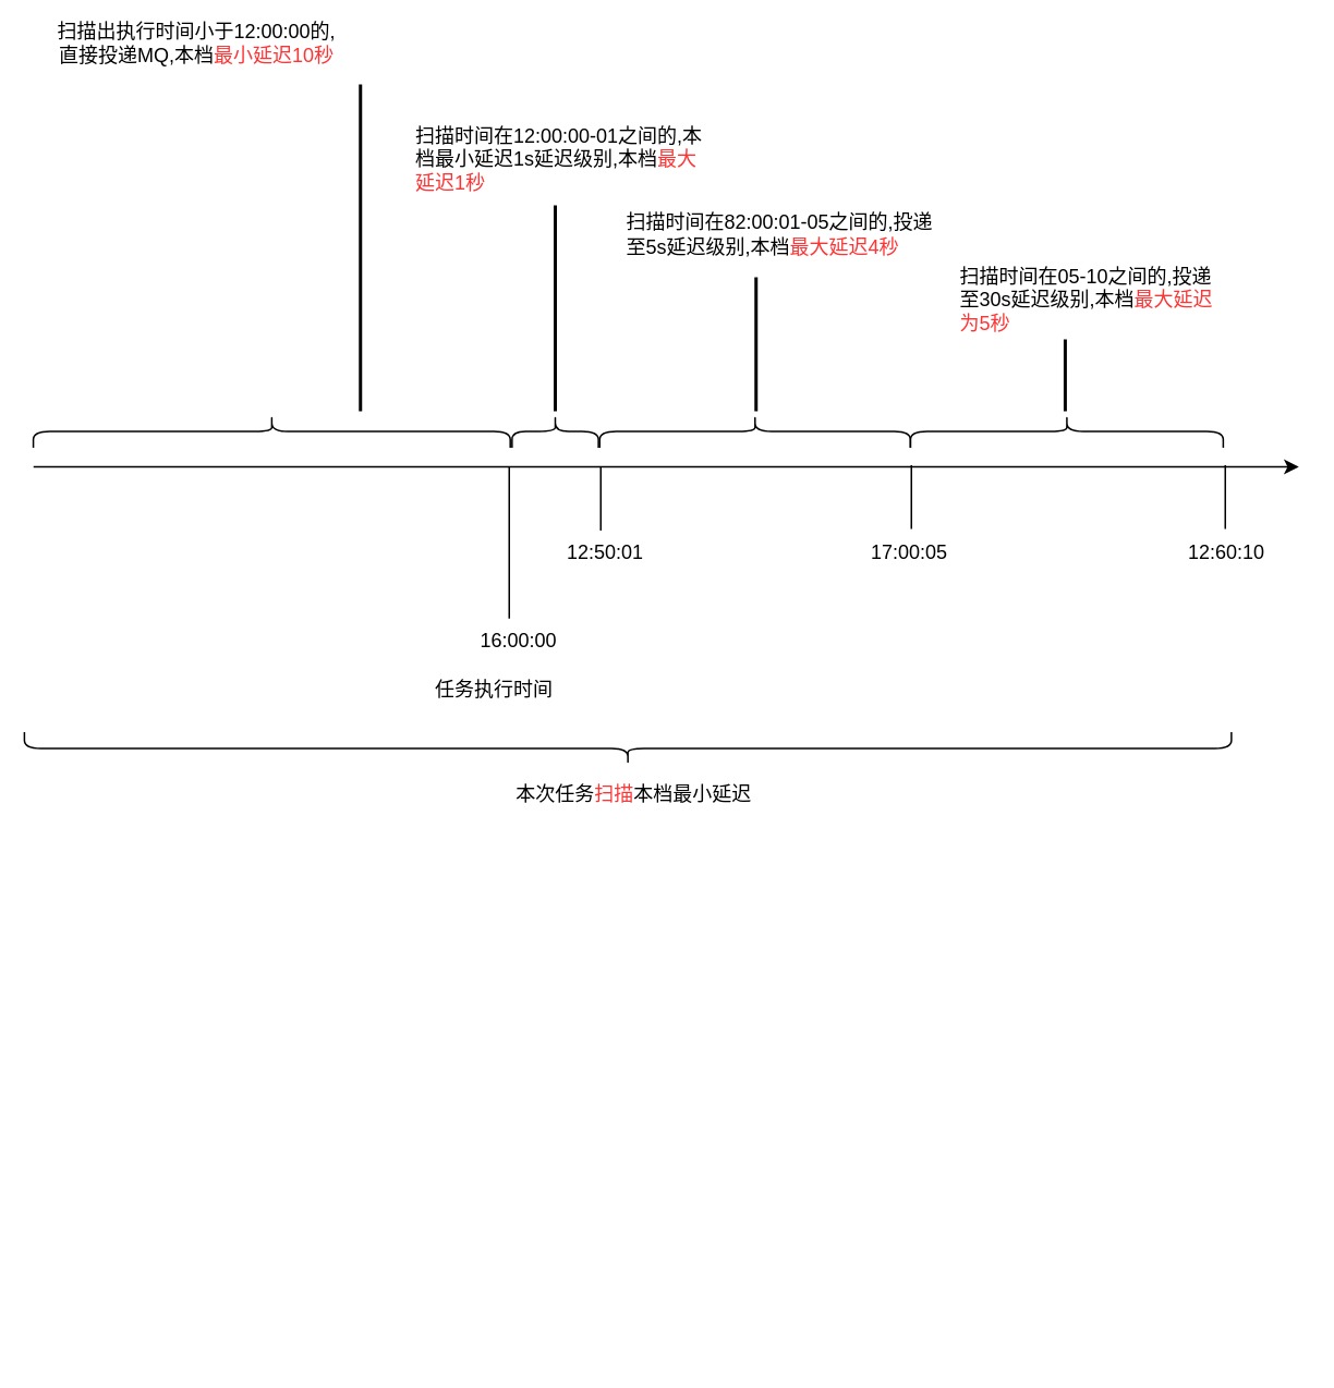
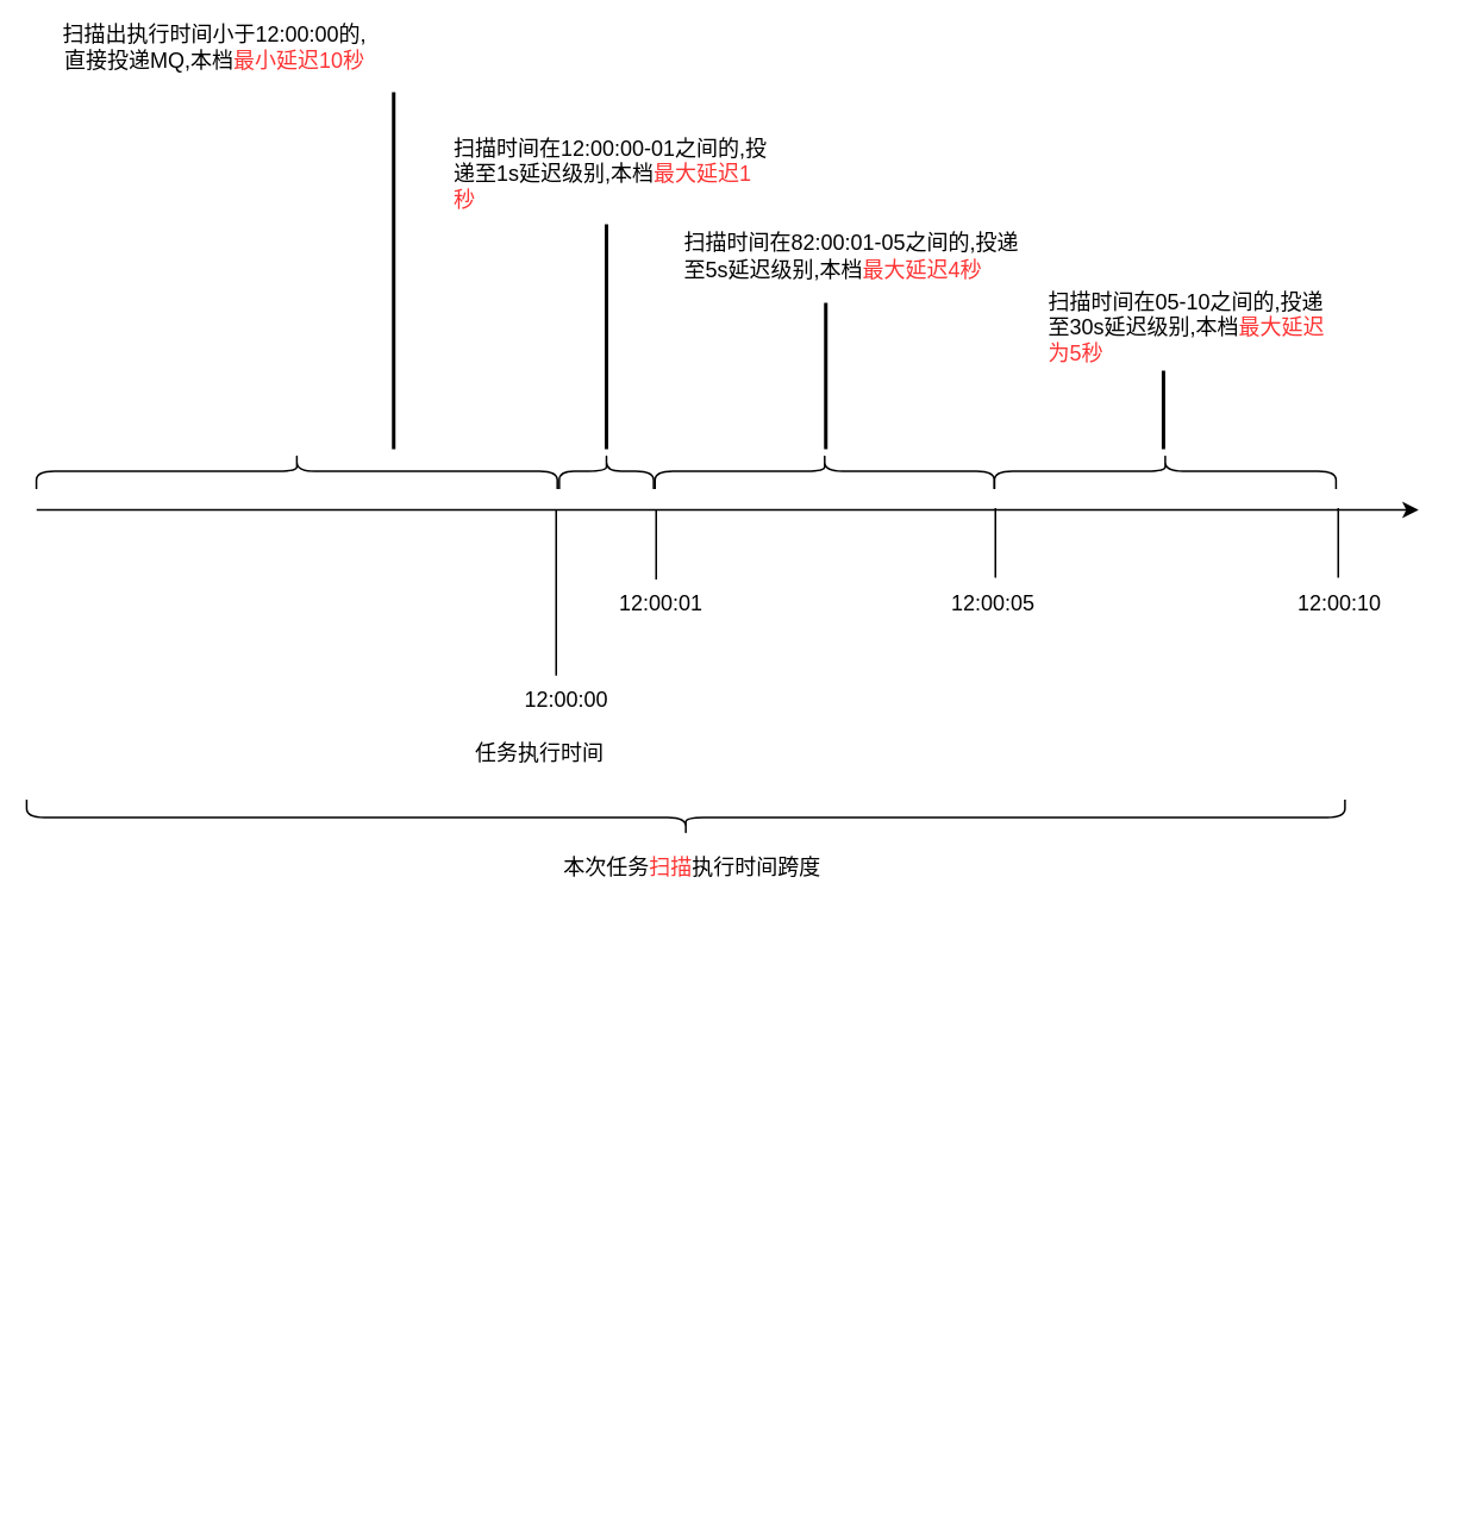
- <mxCell id="17" value="扫描时间在12:00:00-01之间的,本档最小延迟1s延迟级别,本档&lt;font color=&quot;#ff3333&quot;&gt;最大延迟1秒&lt;/font&gt;" style="text;html=1;strokeColor=none;fillColor=none;align=left;verticalAlign=middle;whiteSpace=wrap;rounded=0;" vertex="1" parent="1"><mxGeometry x="252.16" y="75" width="178.84" height="44" as="geometry" /></mxCell>
+ <mxCell id="17" value="扫描时间在12:00:00-01之间的,投递至1s延迟级别,本档&lt;font color=&quot;#ff3333&quot;&gt;最大延迟1秒&lt;/font&gt;" style="text;html=1;strokeColor=none;fillColor=none;align=left;verticalAlign=middle;whiteSpace=wrap;rounded=0;" vertex="1" parent="1"><mxGeometry x="252.16" y="75" width="178.84" height="44" as="geometry" /></mxCell>
- <mxCell id="15" value="12:50:01" style="text;html=1;strokeColor=none;fillColor=none;align=center;verticalAlign=middle;whiteSpace=wrap;rounded=0;" vertex="1" parent="1"><mxGeometry x="350.25" y="328" width="40" height="20" as="geometry" /></mxCell>
+ <mxCell id="15" value="12:00:01" style="text;html=1;strokeColor=none;fillColor=none;align=center;verticalAlign=middle;whiteSpace=wrap;rounded=0;" vertex="1" parent="1"><mxGeometry x="350.25" y="328" width="40" height="20" as="geometry" /></mxCell>
- <mxCell id="7" value="17:00:05" style="text;html=1;strokeColor=none;fillColor=none;align=center;verticalAlign=middle;whiteSpace=wrap;rounded=0;" vertex="1" parent="1"><mxGeometry x="536" y="328" width="40" height="20" as="geometry" /></mxCell>
+ <mxCell id="7" value="12:00:05" style="text;html=1;strokeColor=none;fillColor=none;align=center;verticalAlign=middle;whiteSpace=wrap;rounded=0;" vertex="1" parent="1"><mxGeometry x="536" y="328" width="40" height="20" as="geometry" /></mxCell>
- <mxCell id="8" value="12:60:10" style="text;html=1;strokeColor=none;fillColor=none;align=center;verticalAlign=middle;whiteSpace=wrap;rounded=0;" vertex="1" parent="1"><mxGeometry x="730" y="328" width="40" height="20" as="geometry" /></mxCell>
+ <mxCell id="8" value="12:00:10" style="text;html=1;strokeColor=none;fillColor=none;align=center;verticalAlign=middle;whiteSpace=wrap;rounded=0;" vertex="1" parent="1"><mxGeometry x="730" y="328" width="40" height="20" as="geometry" /></mxCell>
- <mxCell id="4" value="16:00:00" style="text;html=1;strokeColor=none;fillColor=none;align=center;verticalAlign=middle;whiteSpace=wrap;rounded=0;" vertex="1" parent="1"><mxGeometry x="297.25" y="382" width="40" height="20" as="geometry" /></mxCell>
+ <mxCell id="4" value="12:00:00" style="text;html=1;strokeColor=none;fillColor=none;align=center;verticalAlign=middle;whiteSpace=wrap;rounded=0;" vertex="1" parent="1"><mxGeometry x="297.25" y="382" width="40" height="20" as="geometry" /></mxCell>
- <mxCell id="11" value="本次任务&lt;font color=&quot;#ff3333&quot;&gt;扫描&lt;/font&gt;本档最小延迟" style="text;html=1;strokeColor=none;fillColor=none;align=center;verticalAlign=middle;whiteSpace=wrap;rounded=0;" vertex="1" parent="1"><mxGeometry x="311" y="475.37" width="153" height="22" as="geometry" /></mxCell>
+ <mxCell id="11" value="本次任务&lt;font color=&quot;#ff3333&quot;&gt;扫描&lt;/font&gt;执行时间跨度" style="text;html=1;strokeColor=none;fillColor=none;align=center;verticalAlign=middle;whiteSpace=wrap;rounded=0;" vertex="1" parent="1"><mxGeometry x="311" y="475.37" width="153" height="22" as="geometry" /></mxCell>
